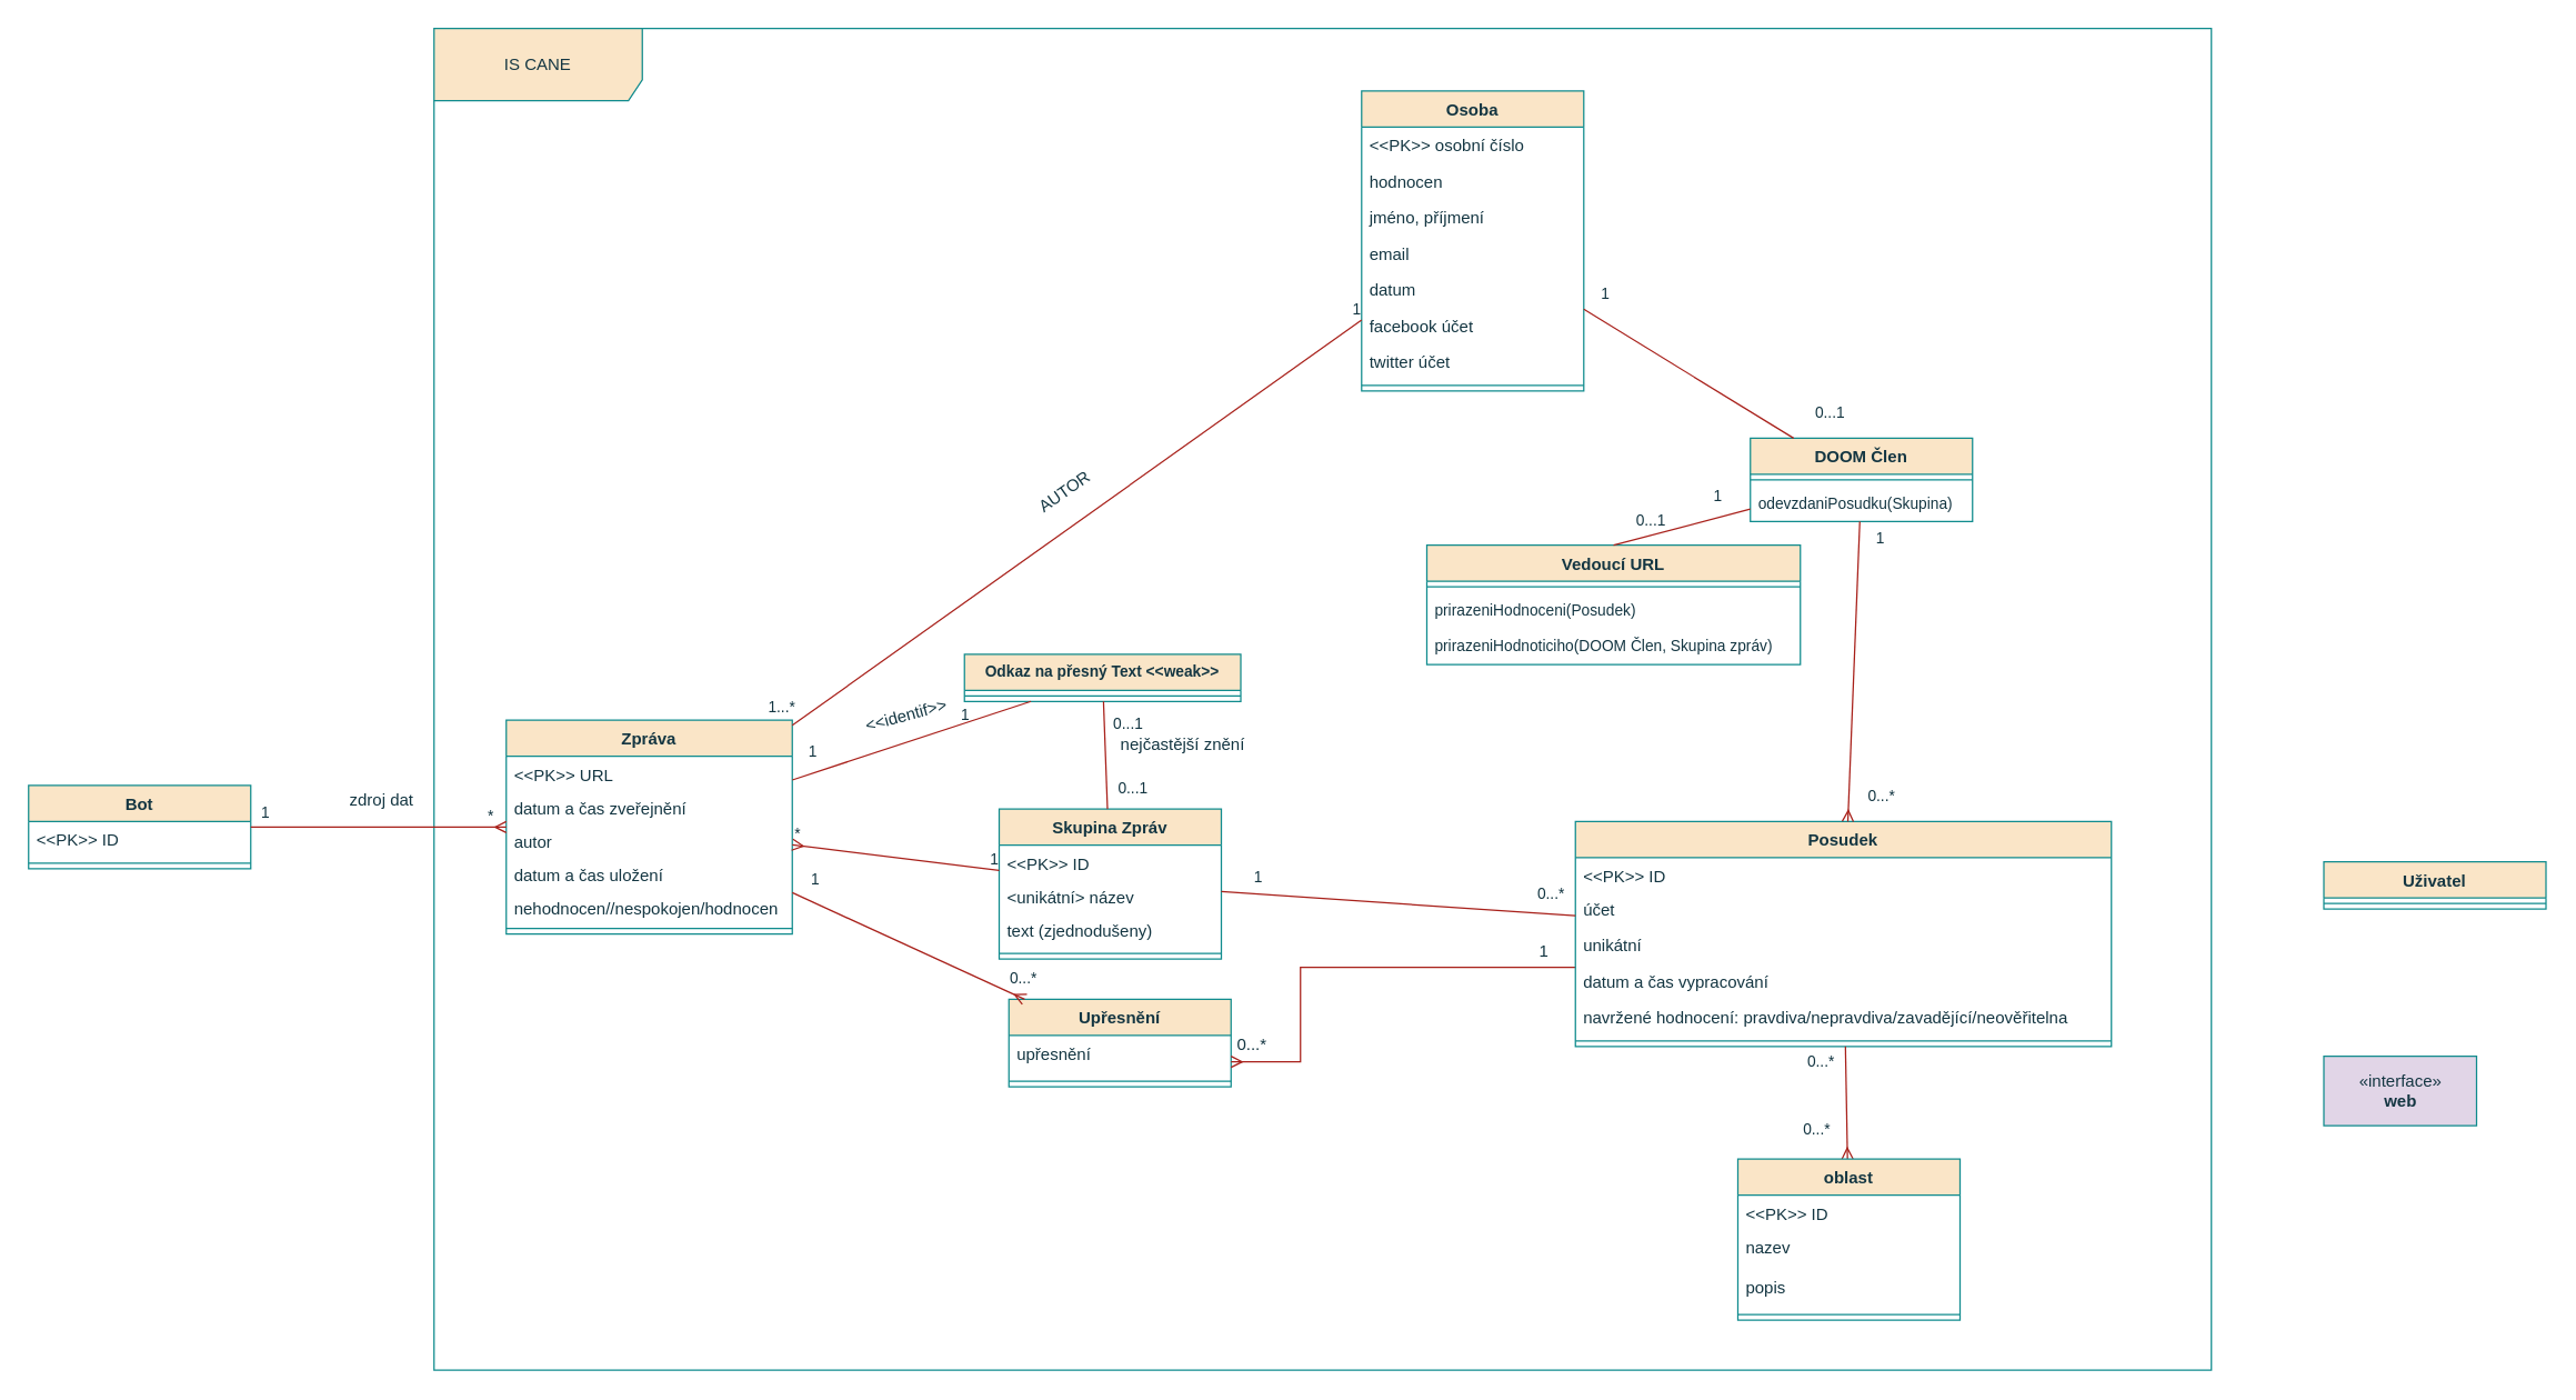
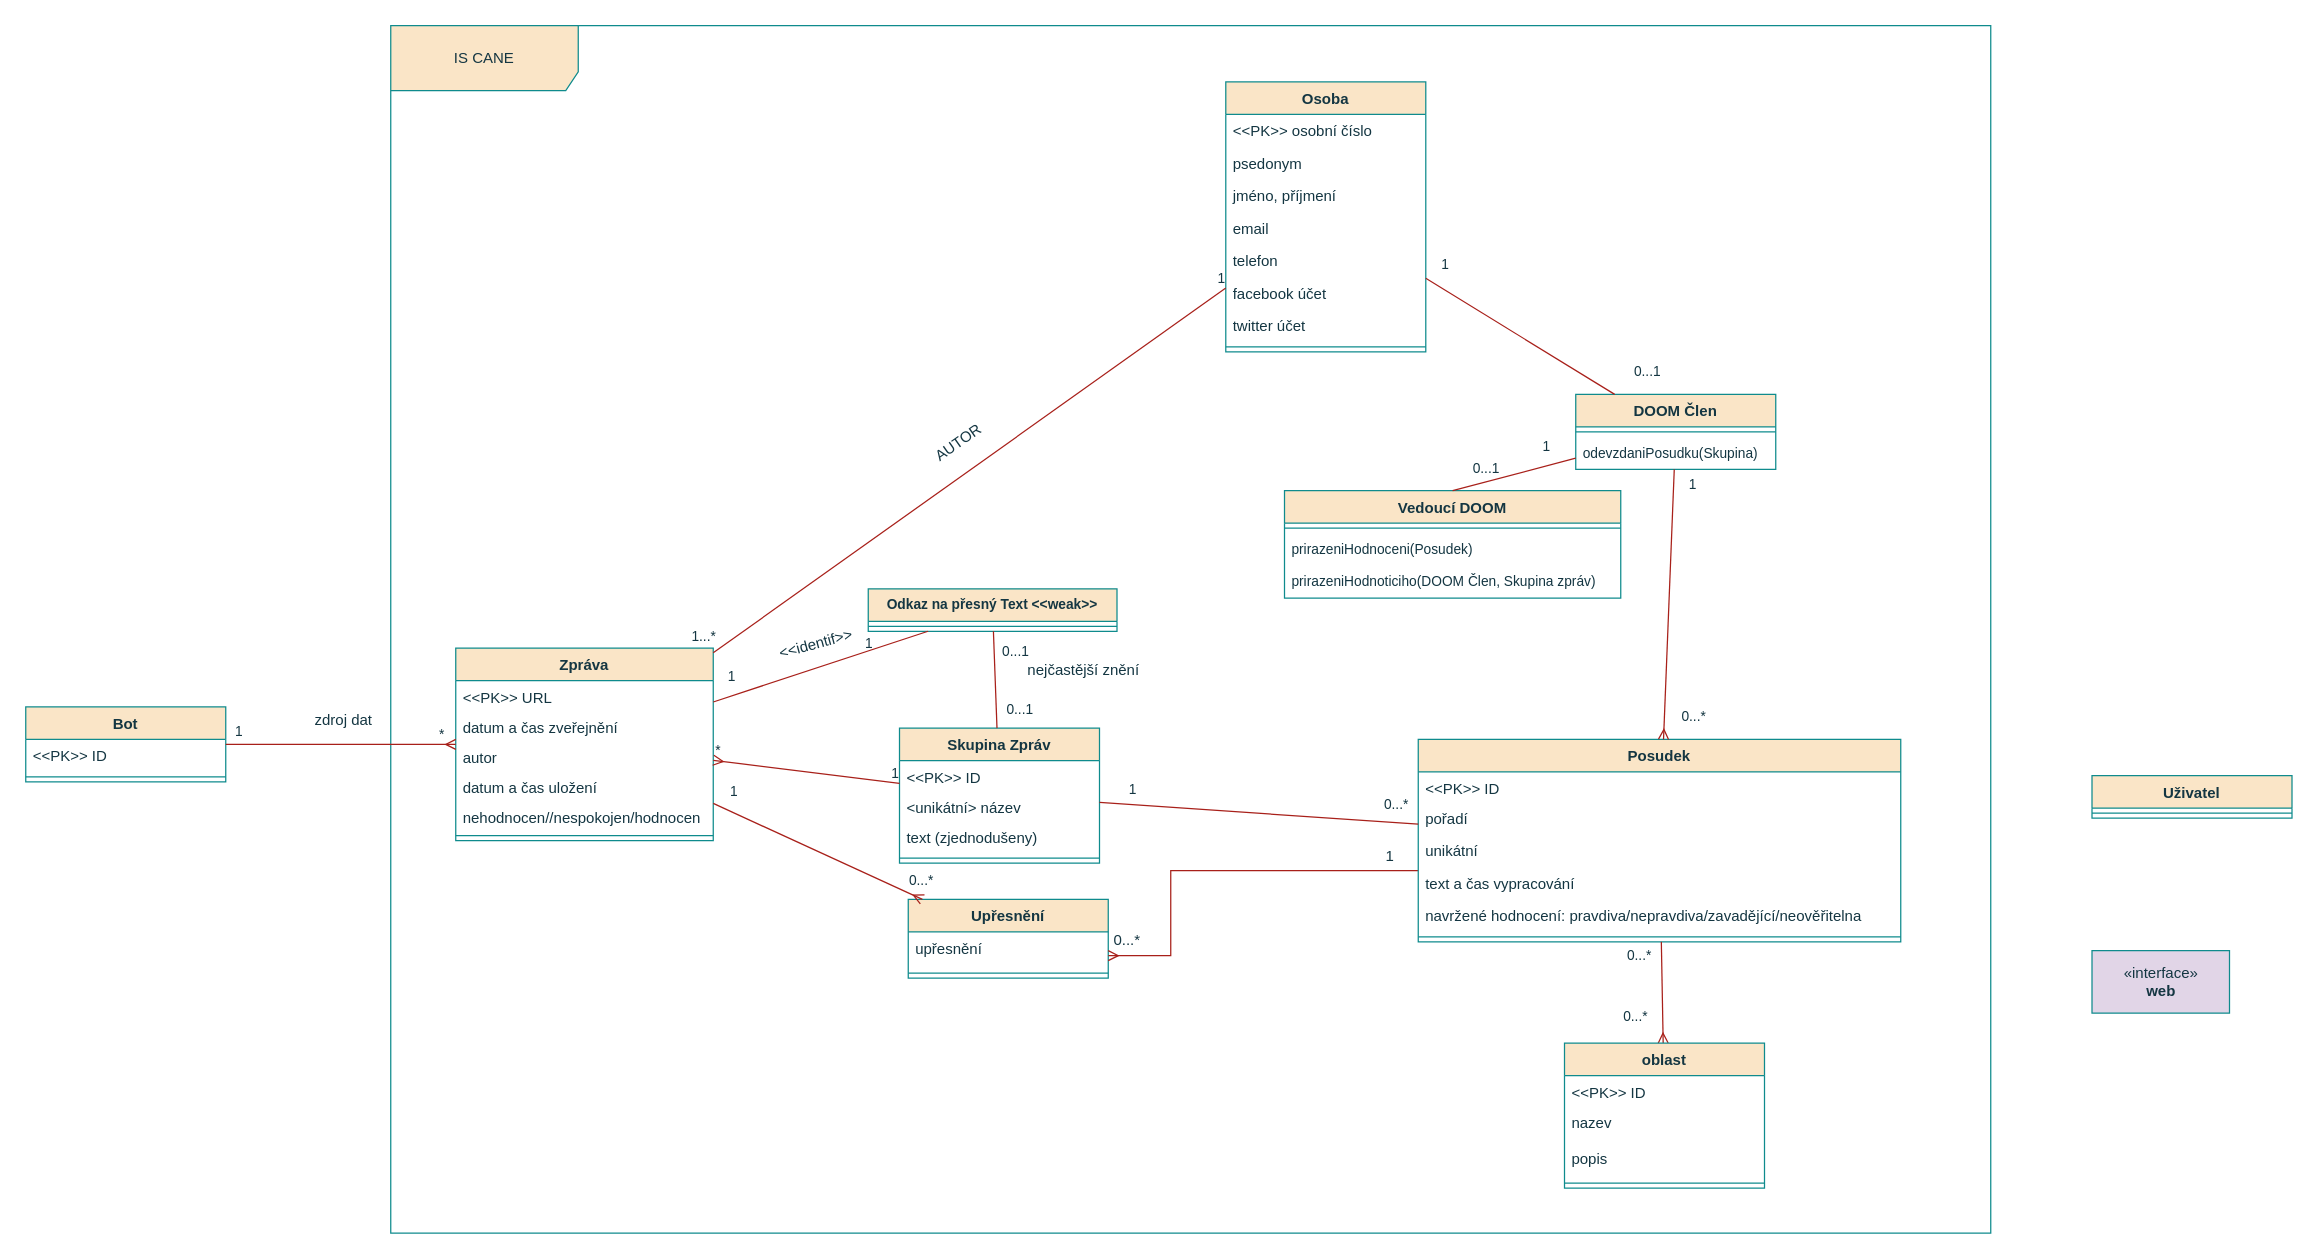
- <mxCell id="25" value="hodnocen" style="text;strokeColor=none;fillColor=none;align=left;verticalAlign=top;spacingLeft=4;spacingRight=4;overflow=hidden;rotatable=0;points=[[0,0.5],[1,0.5]];portConstraint=eastwest;fontColor=#143642;" parent="23" vertex="1"><mxGeometry y="52" width="160" height="26" as="geometry" /></mxCell>
+ <mxCell id="25" value="psedonym" style="text;strokeColor=none;fillColor=none;align=left;verticalAlign=top;spacingLeft=4;spacingRight=4;overflow=hidden;rotatable=0;points=[[0,0.5],[1,0.5]];portConstraint=eastwest;fontColor=#143642;" parent="23" vertex="1"><mxGeometry y="52" width="160" height="26" as="geometry" /></mxCell>
- <mxCell id="28" value="datum" style="text;strokeColor=none;fillColor=none;align=left;verticalAlign=top;spacingLeft=4;spacingRight=4;overflow=hidden;rotatable=0;points=[[0,0.5],[1,0.5]];portConstraint=eastwest;fontColor=#143642;" parent="23" vertex="1"><mxGeometry y="130" width="160" height="26" as="geometry" /></mxCell>
+ <mxCell id="28" value="telefon" style="text;strokeColor=none;fillColor=none;align=left;verticalAlign=top;spacingLeft=4;spacingRight=4;overflow=hidden;rotatable=0;points=[[0,0.5],[1,0.5]];portConstraint=eastwest;fontColor=#143642;" parent="23" vertex="1"><mxGeometry y="130" width="160" height="26" as="geometry" /></mxCell>
- <mxCell id="16" value="Vedoucí URL" style="swimlane;fontStyle=1;align=center;verticalAlign=top;childLayout=stackLayout;horizontal=1;startSize=26;horizontalStack=0;resizeParent=1;resizeParentMax=0;resizeLast=0;collapsible=1;marginBottom=0;fillColor=#FAE5C7;strokeColor=#0F8B8D;fontColor=#143642;" parent="1" vertex="1"><mxGeometry x="1027" y="392" width="269" height="86" as="geometry" /></mxCell>
+ <mxCell id="16" value="Vedoucí DOOM" style="swimlane;fontStyle=1;align=center;verticalAlign=top;childLayout=stackLayout;horizontal=1;startSize=26;horizontalStack=0;resizeParent=1;resizeParentMax=0;resizeLast=0;collapsible=1;marginBottom=0;fillColor=#FAE5C7;strokeColor=#0F8B8D;fontColor=#143642;" parent="1" vertex="1"><mxGeometry x="1027" y="392" width="269" height="86" as="geometry" /></mxCell>
- <mxCell id="66" value="nejčastější znění" style="text;html=1;strokeColor=none;fillColor=none;align=center;verticalAlign=middle;whiteSpace=wrap;rounded=0;fontColor=#143642;" parent="1" vertex="1"><mxGeometry x="801" y="521" width="100.5" height="30" as="geometry" /></mxCell>
+ <mxCell id="66" value="nejčastější znění" style="text;html=1;strokeColor=none;fillColor=none;align=center;verticalAlign=middle;whiteSpace=wrap;rounded=0;fontColor=#143642;" parent="1" vertex="1"><mxGeometry x="816" y="521" width="100.5" height="30" as="geometry" /></mxCell>
- <mxCell id="35" value="účet&#10;" style="text;strokeColor=none;fillColor=none;align=left;verticalAlign=top;spacingLeft=4;spacingRight=4;overflow=hidden;rotatable=0;points=[[0,0.5],[1,0.5]];portConstraint=eastwest;fontColor=#143642;" parent="33" vertex="1"><mxGeometry y="50" width="386" height="26" as="geometry" /></mxCell>
+ <mxCell id="35" value="pořadí&#10;" style="text;strokeColor=none;fillColor=none;align=left;verticalAlign=top;spacingLeft=4;spacingRight=4;overflow=hidden;rotatable=0;points=[[0,0.5],[1,0.5]];portConstraint=eastwest;fontColor=#143642;" parent="33" vertex="1"><mxGeometry y="50" width="386" height="26" as="geometry" /></mxCell>
- <mxCell id="37" value="datum a čas vypracování" style="text;strokeColor=none;fillColor=none;align=left;verticalAlign=top;spacingLeft=4;spacingRight=4;overflow=hidden;rotatable=0;points=[[0,0.5],[1,0.5]];portConstraint=eastwest;fontColor=#143642;" parent="33" vertex="1"><mxGeometry y="102" width="386" height="26" as="geometry" /></mxCell>
+ <mxCell id="37" value="text a čas vypracování" style="text;strokeColor=none;fillColor=none;align=left;verticalAlign=top;spacingLeft=4;spacingRight=4;overflow=hidden;rotatable=0;points=[[0,0.5],[1,0.5]];portConstraint=eastwest;fontColor=#143642;" parent="33" vertex="1"><mxGeometry y="102" width="386" height="26" as="geometry" /></mxCell>
